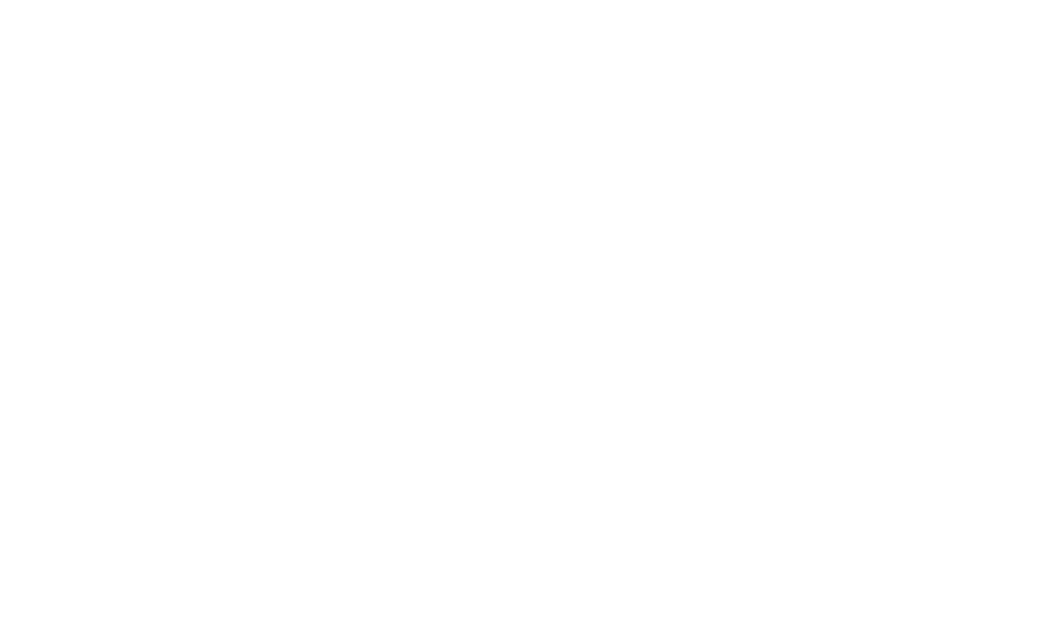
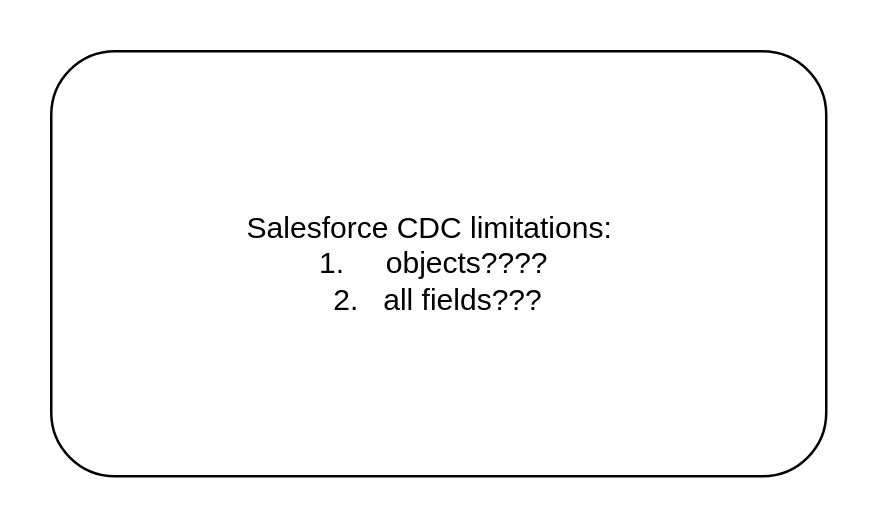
+ <mxCell id="2" value="Salesforce CDC limitations:&amp;nbsp;&amp;nbsp;&lt;br&gt;1.&amp;nbsp; &amp;nbsp; &amp;nbsp;objects????&amp;nbsp;&lt;br&gt;2.&amp;nbsp; &amp;nbsp;all fields???" style="rounded=1;whiteSpace=wrap;html=1;" vertex="1" parent="1"><mxGeometry x="20" y="20" width="310" height="170" as="geometry" /></mxCell>
